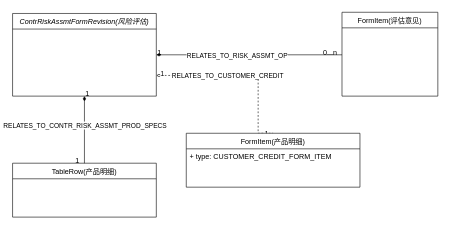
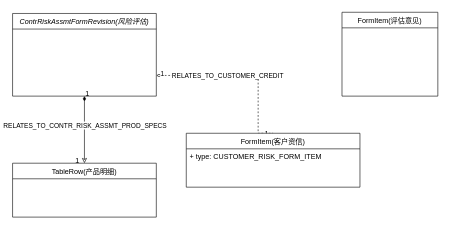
- <mxCell id="8" value="" style="endArrow=none;shadow=0;strokeWidth=1;rounded=0;endFill=0;edgeStyle=elbowEdgeStyle;elbow=vertical;startArrow=diamondThin;startFill=1;" parent="1" source="6" target="7" edge="1"><mxGeometry x="0.5" y="41" relative="1" as="geometry"><mxPoint x="330" y="94" as="sourcePoint" /><mxPoint x="490" y="94" as="targetPoint" /><mxPoint x="-40" y="32" as="offset" /></mxGeometry></mxCell>
- <mxCell id="9" value="1" style="resizable=0;align=left;verticalAlign=bottom;labelBackgroundColor=none;fontSize=12;" parent="8" connectable="0" vertex="1"><mxGeometry x="-1" relative="1" as="geometry"><mxPoint y="4" as="offset" /></mxGeometry></mxCell>
- <mxCell id="10" value="0...n" style="resizable=0;align=right;verticalAlign=bottom;labelBackgroundColor=none;fontSize=12;" parent="8" connectable="0" vertex="1"><mxGeometry x="1" relative="1" as="geometry"><mxPoint x="-7" y="4" as="offset" /></mxGeometry></mxCell>
- <mxCell id="11" value="RELATES_TO_RISK_ASSMT_OP" style="edgeLabel;html=1;align=center;verticalAlign=middle;resizable=0;points=[];" vertex="1" connectable="0" parent="8"><mxGeometry x="-0.137" relative="1" as="geometry"><mxPoint as="offset" /></mxGeometry></mxCell>
- <mxCell id="17" value="FormItem(产品明细)" style="swimlane;fontStyle=0;align=center;verticalAlign=top;childLayout=stackLayout;horizontal=1;startSize=26;horizontalStack=0;resizeParent=1;resizeLast=0;collapsible=1;marginBottom=0;rounded=0;shadow=0;strokeWidth=1;" vertex="1" parent="1"><mxGeometry x="310" y="222" width="290" height="90" as="geometry"><mxRectangle x="550" y="140" width="160" height="26" as="alternateBounds" /></mxGeometry></mxCell>
+ <mxCell id="17" value="FormItem(客户资信)" style="swimlane;fontStyle=0;align=center;verticalAlign=top;childLayout=stackLayout;horizontal=1;startSize=26;horizontalStack=0;resizeParent=1;resizeLast=0;collapsible=1;marginBottom=0;rounded=0;shadow=0;strokeWidth=1;" vertex="1" parent="1"><mxGeometry x="310" y="222" width="290" height="90" as="geometry"><mxRectangle x="550" y="140" width="160" height="26" as="alternateBounds" /></mxGeometry></mxCell>
- <mxCell id="18" value="+&amp;nbsp;type&lt;span style=&quot;background-color: initial;&quot;&gt;: CUSTOMER_CREDIT_FORM_ITEM&lt;/span&gt;" style="text;strokeColor=none;fillColor=none;align=left;verticalAlign=top;spacingLeft=4;spacingRight=4;overflow=hidden;rotatable=0;points=[[0,0.5],[1,0.5]];portConstraint=eastwest;whiteSpace=wrap;html=1;" vertex="1" parent="17"><mxGeometry y="26" width="290" height="26" as="geometry" /></mxCell>
+ <mxCell id="18" value="+&amp;nbsp;type&lt;span style=&quot;background-color: initial;&quot;&gt;: CUSTOMER_RISK_FORM_ITEM&lt;/span&gt;" style="text;strokeColor=none;fillColor=none;align=left;verticalAlign=top;spacingLeft=4;spacingRight=4;overflow=hidden;rotatable=0;points=[[0,0.5],[1,0.5]];portConstraint=eastwest;whiteSpace=wrap;html=1;" vertex="1" parent="17"><mxGeometry y="26" width="290" height="26" as="geometry" /></mxCell>
- <mxCell id="13" value="" style="endArrow=none;shadow=0;strokeWidth=1;rounded=0;endFill=0;edgeStyle=elbowEdgeStyle;elbow=vertical;exitX=0.5;exitY=1;exitDx=0;exitDy=0;entryX=0.5;entryY=0;entryDx=0;entryDy=0;startArrow=diamondThin;startFill=1;" edge="1" parent="1" source="6" target="12"><mxGeometry x="0.5" y="41" relative="1" as="geometry"><mxPoint x="209" y="192" as="sourcePoint" /><mxPoint x="519" y="192" as="targetPoint" /><mxPoint x="-40" y="32" as="offset" /></mxGeometry></mxCell>
+ <mxCell id="13" value="" style="endArrow=classic;shadow=0;strokeWidth=1;rounded=0;endFill=0;edgeStyle=elbowEdgeStyle;elbow=vertical;exitX=0.5;exitY=1;exitDx=0;exitDy=0;entryX=0.5;entryY=0;entryDx=0;entryDy=0;startArrow=diamondThin;startFill=1;" edge="1" parent="1" source="6" target="12"><mxGeometry x="0.5" y="41" relative="1" as="geometry"><mxPoint x="209" y="192" as="sourcePoint" /><mxPoint x="519" y="192" as="targetPoint" /><mxPoint x="-40" y="32" as="offset" /></mxGeometry></mxCell>
